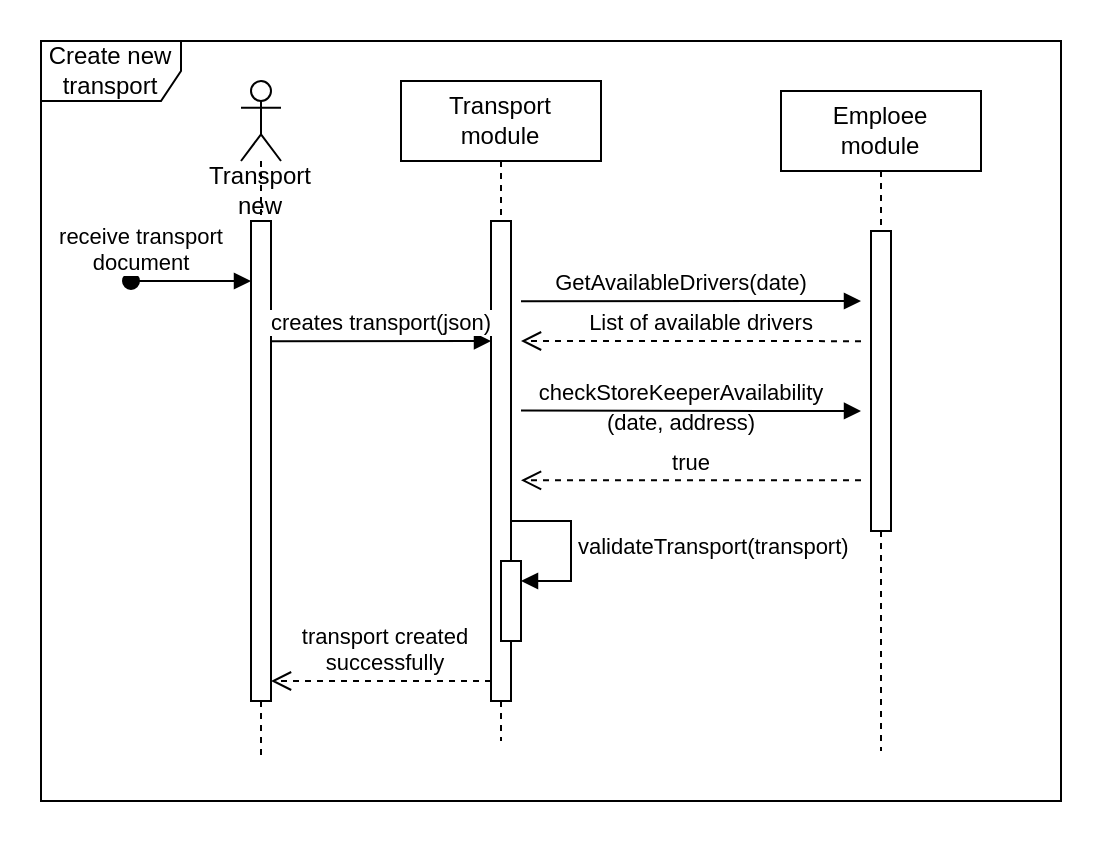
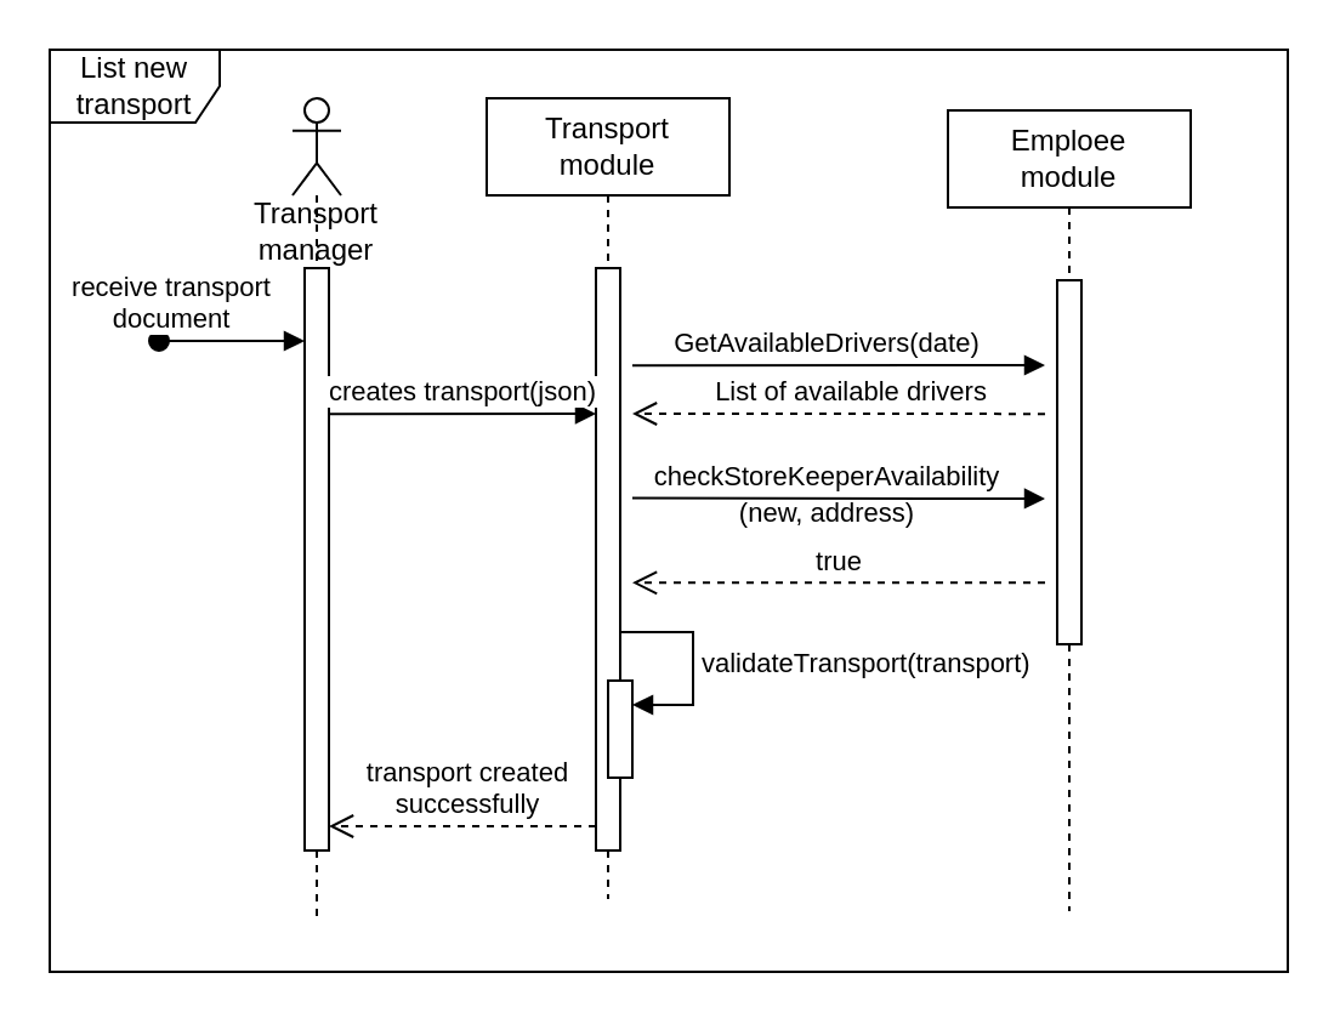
- <mxCell id="5" value="Create new transport" style="shape=umlFrame;whiteSpace=wrap;html=1;pointerEvents=0;width=70;height=30;" vertex="1" parent="1"><mxGeometry x="20" y="20" width="510" height="380" as="geometry" /></mxCell>
+ <mxCell id="5" value="List new transport" style="shape=umlFrame;whiteSpace=wrap;html=1;pointerEvents=0;width=70;height=30;" vertex="1" parent="1"><mxGeometry x="20" y="20" width="510" height="380" as="geometry" /></mxCell>
- <mxCell id="8" value="Transport&lt;br&gt;new" style="text;html=1;strokeColor=none;fillColor=none;align=center;verticalAlign=middle;whiteSpace=wrap;rounded=0;" vertex="1" parent="1"><mxGeometry x="115" y="90" width="30" height="10" as="geometry" /></mxCell>
+ <mxCell id="8" value="Transport&lt;br&gt;manager" style="text;html=1;strokeColor=none;fillColor=none;align=center;verticalAlign=middle;whiteSpace=wrap;rounded=0;" vertex="1" parent="1"><mxGeometry x="115" y="90" width="30" height="10" as="geometry" /></mxCell>
- <mxCell id="14" value="&lt;font style=&quot;font-size: 11px;&quot;&gt;checkStoreKeeperAvailability&lt;br&gt;(date, address)&lt;/font&gt;" style="text;html=1;align=center;verticalAlign=middle;resizable=0;points=[];autosize=1;strokeColor=none;fillColor=none;" vertex="1" parent="1"><mxGeometry x="255" y="183" width="170" height="40" as="geometry" /></mxCell>
+ <mxCell id="14" value="&lt;font style=&quot;font-size: 11px;&quot;&gt;checkStoreKeeperAvailability&lt;br&gt;(new, address)&lt;/font&gt;" style="text;html=1;align=center;verticalAlign=middle;resizable=0;points=[];autosize=1;strokeColor=none;fillColor=none;" vertex="1" parent="1"><mxGeometry x="255" y="183" width="170" height="40" as="geometry" /></mxCell>
